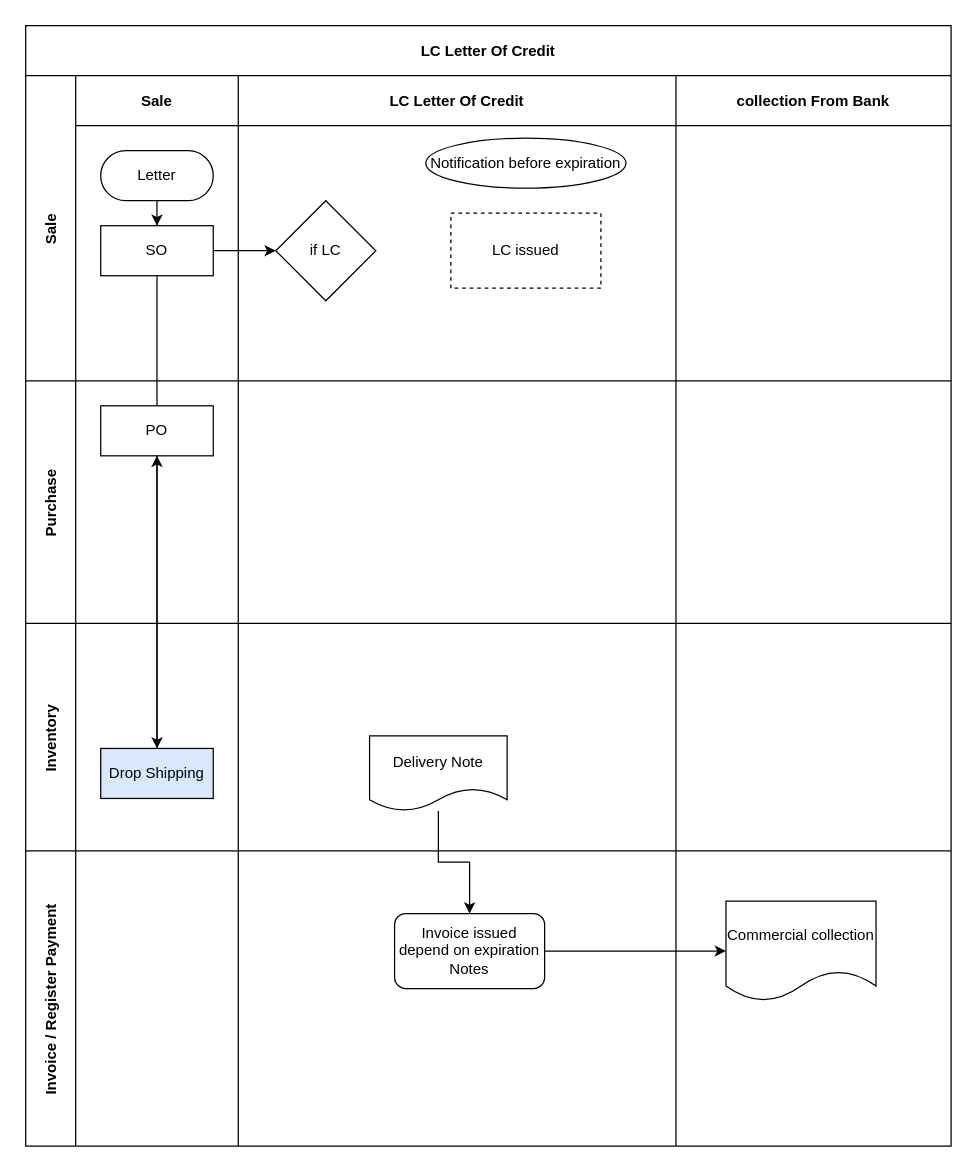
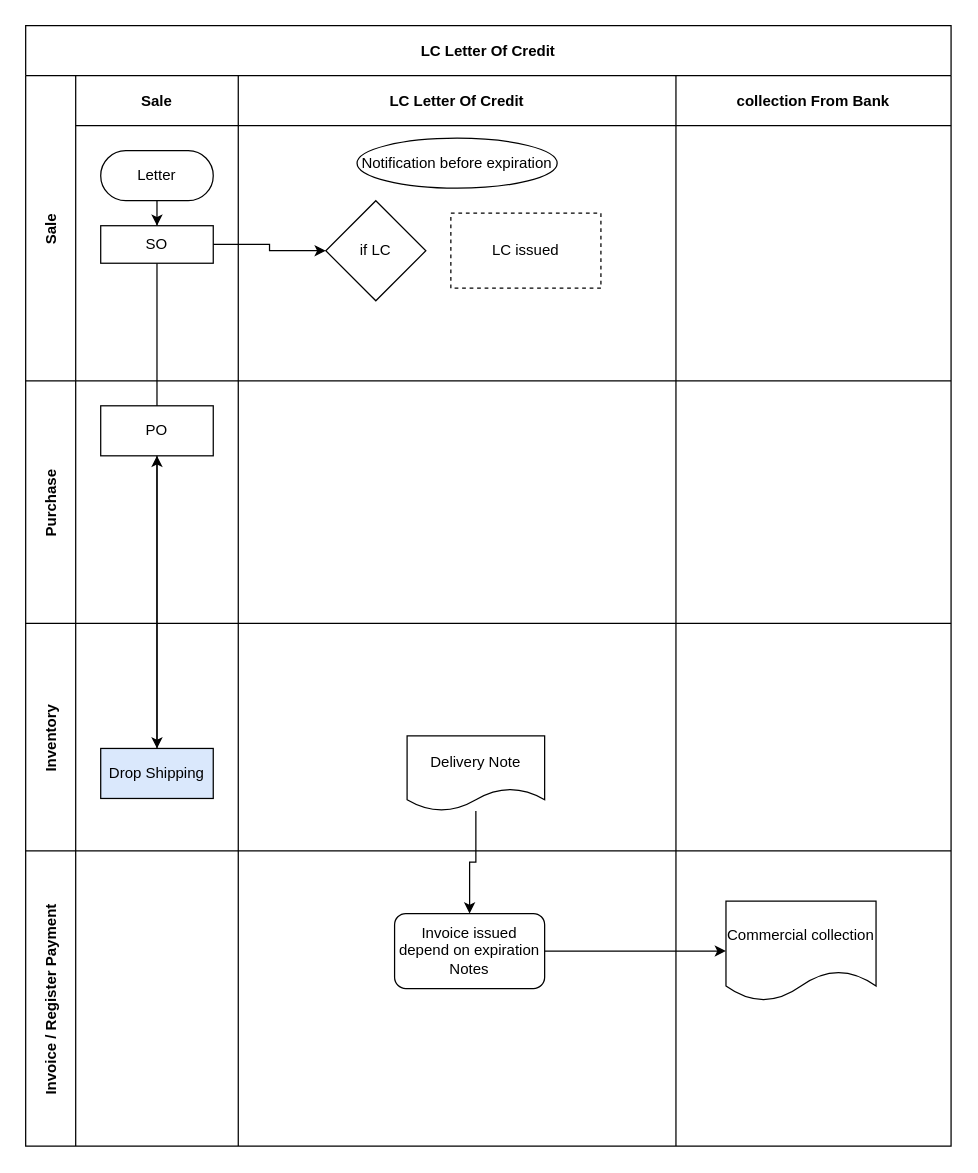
- <mxCell id="12" value="Notification before expiration" style="ellipse;whiteSpace=wrap;html=1;rounded=0;" vertex="1" parent="9"><mxGeometry x="150" y="50" width="160" height="40" as="geometry" /></mxCell>
+ <mxCell id="12" value="Notification before expiration" style="ellipse;whiteSpace=wrap;html=1;rounded=0;" vertex="1" parent="9"><mxGeometry x="95" y="50" width="160" height="40" as="geometry" /></mxCell>
- <mxCell id="8" value="SO" style="rounded=0;whiteSpace=wrap;html=1;" parent="5" vertex="1"><mxGeometry x="20" y="120" width="90" height="40" as="geometry" /></mxCell>
+ <mxCell id="8" value="SO" style="rounded=0;whiteSpace=wrap;html=1;" parent="5" vertex="1"><mxGeometry x="20" y="120" width="90" height="30" as="geometry" /></mxCell>
- <mxCell id="10" value="if LC" style="rhombus;whiteSpace=wrap;html=1;rounded=0;" vertex="1" parent="9"><mxGeometry x="30" y="100" width="80" height="80" as="geometry" /></mxCell>
+ <mxCell id="10" value="if LC" style="rhombus;whiteSpace=wrap;html=1;rounded=0;" vertex="1" parent="9"><mxGeometry x="70" y="100" width="80" height="80" as="geometry" /></mxCell>
- <mxCell id="24" value="Delivery Note" style="shape=document;whiteSpace=wrap;html=1;boundedLbl=1;" parent="23" vertex="1"><mxGeometry x="105" y="90" width="110" height="60" as="geometry" /></mxCell>
+ <mxCell id="24" value="Delivery Note" style="shape=document;whiteSpace=wrap;html=1;boundedLbl=1;" parent="23" vertex="1"><mxGeometry x="135" y="90" width="110" height="60" as="geometry" /></mxCell>
